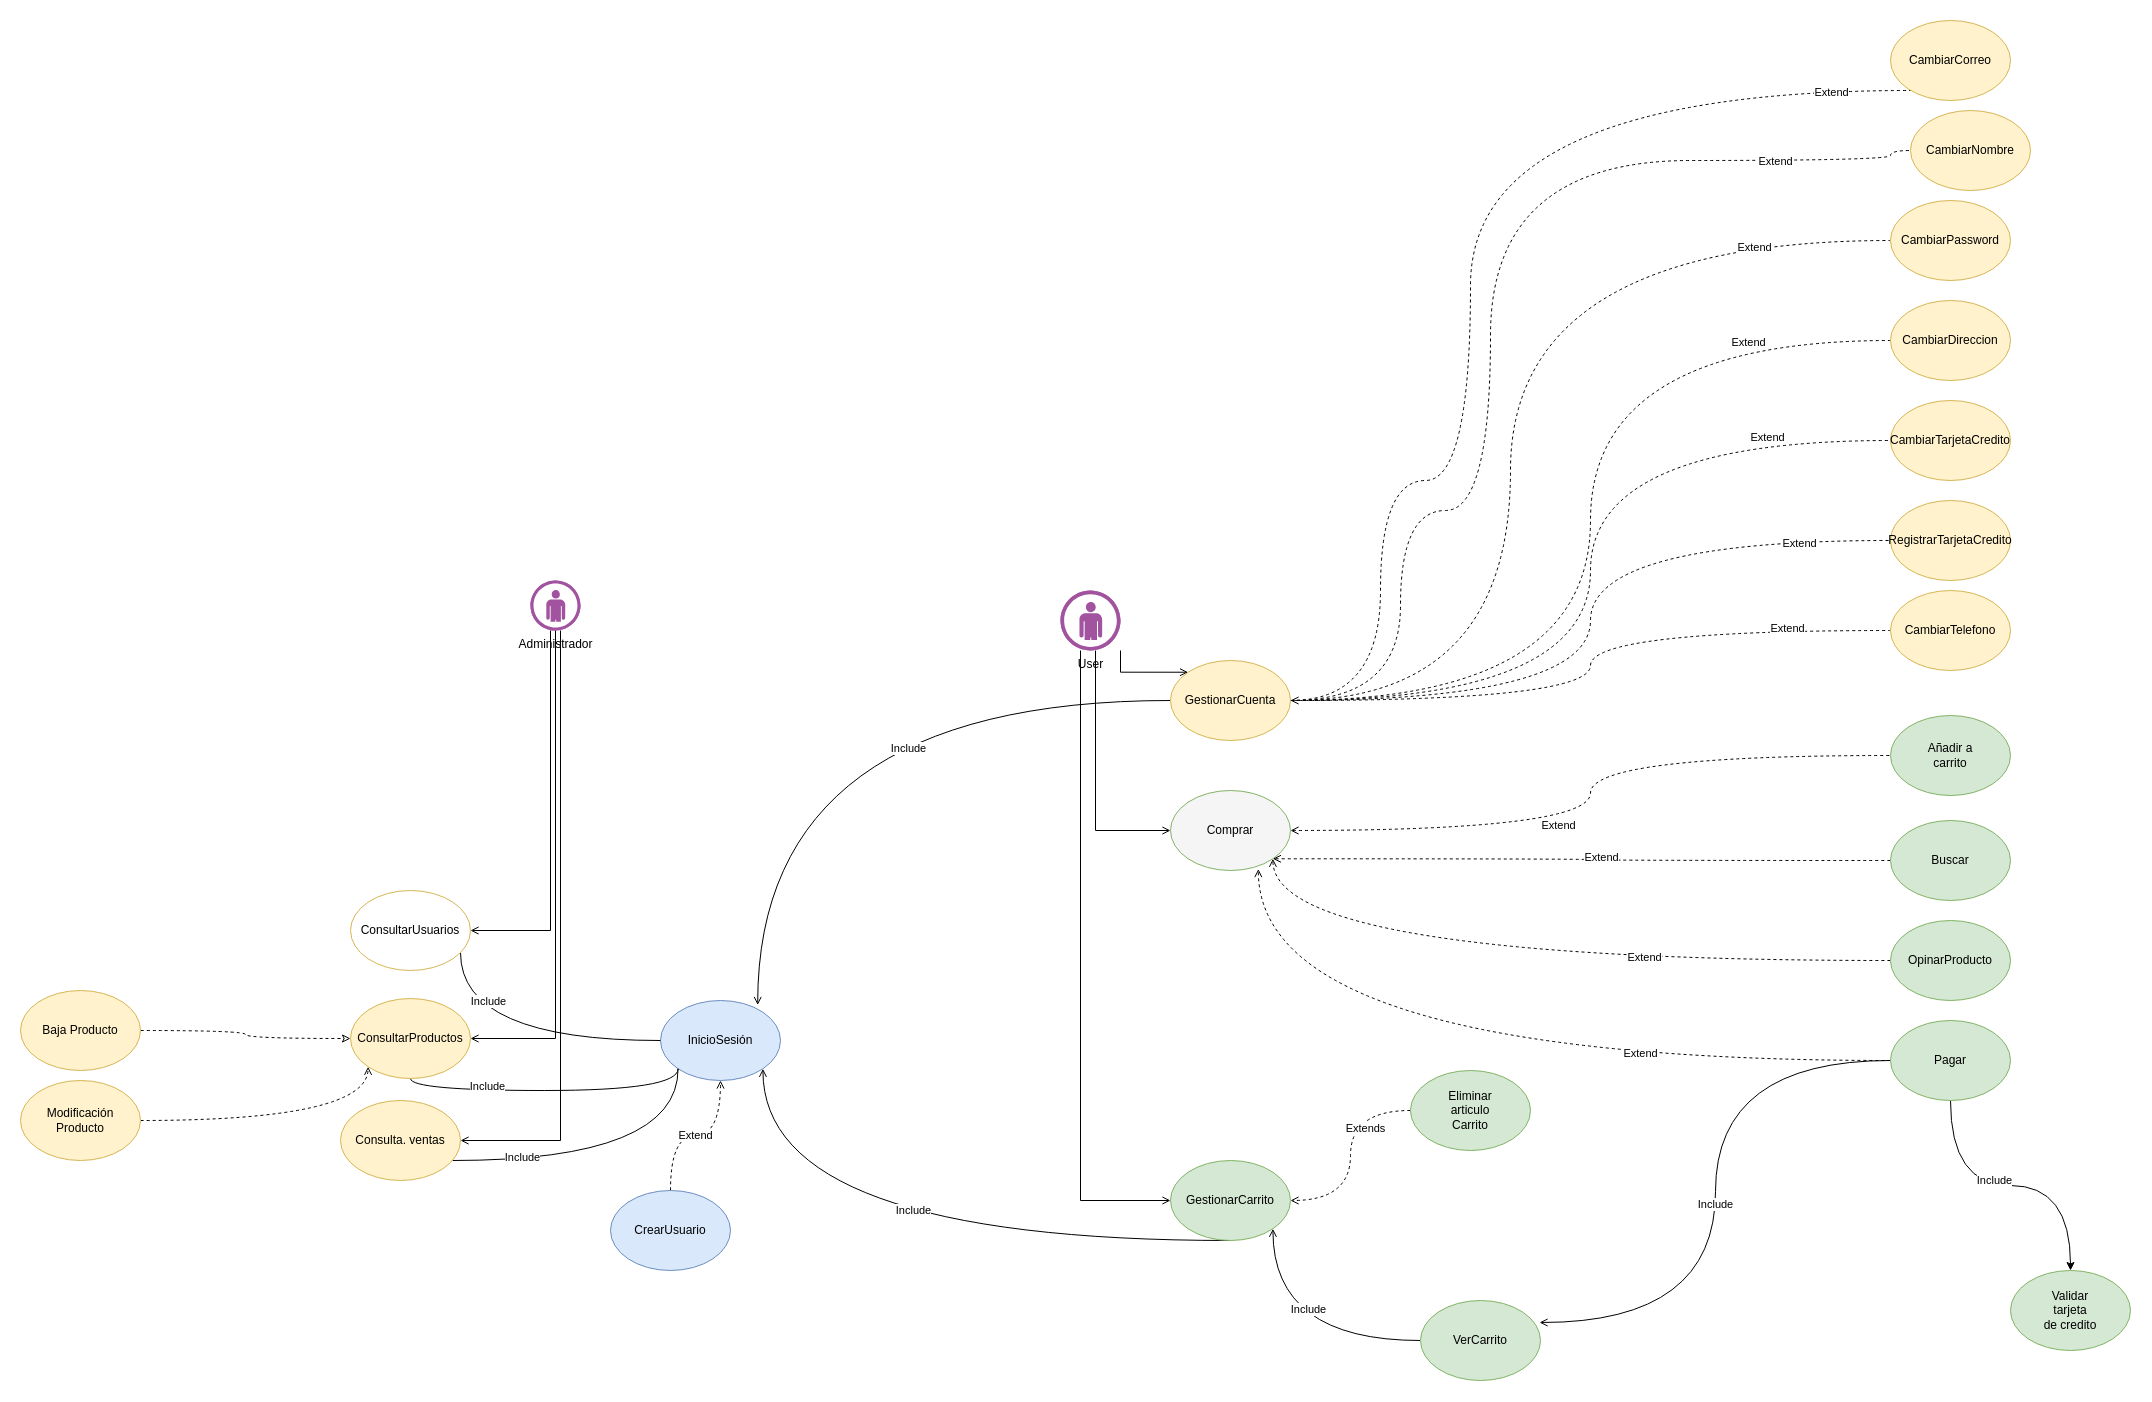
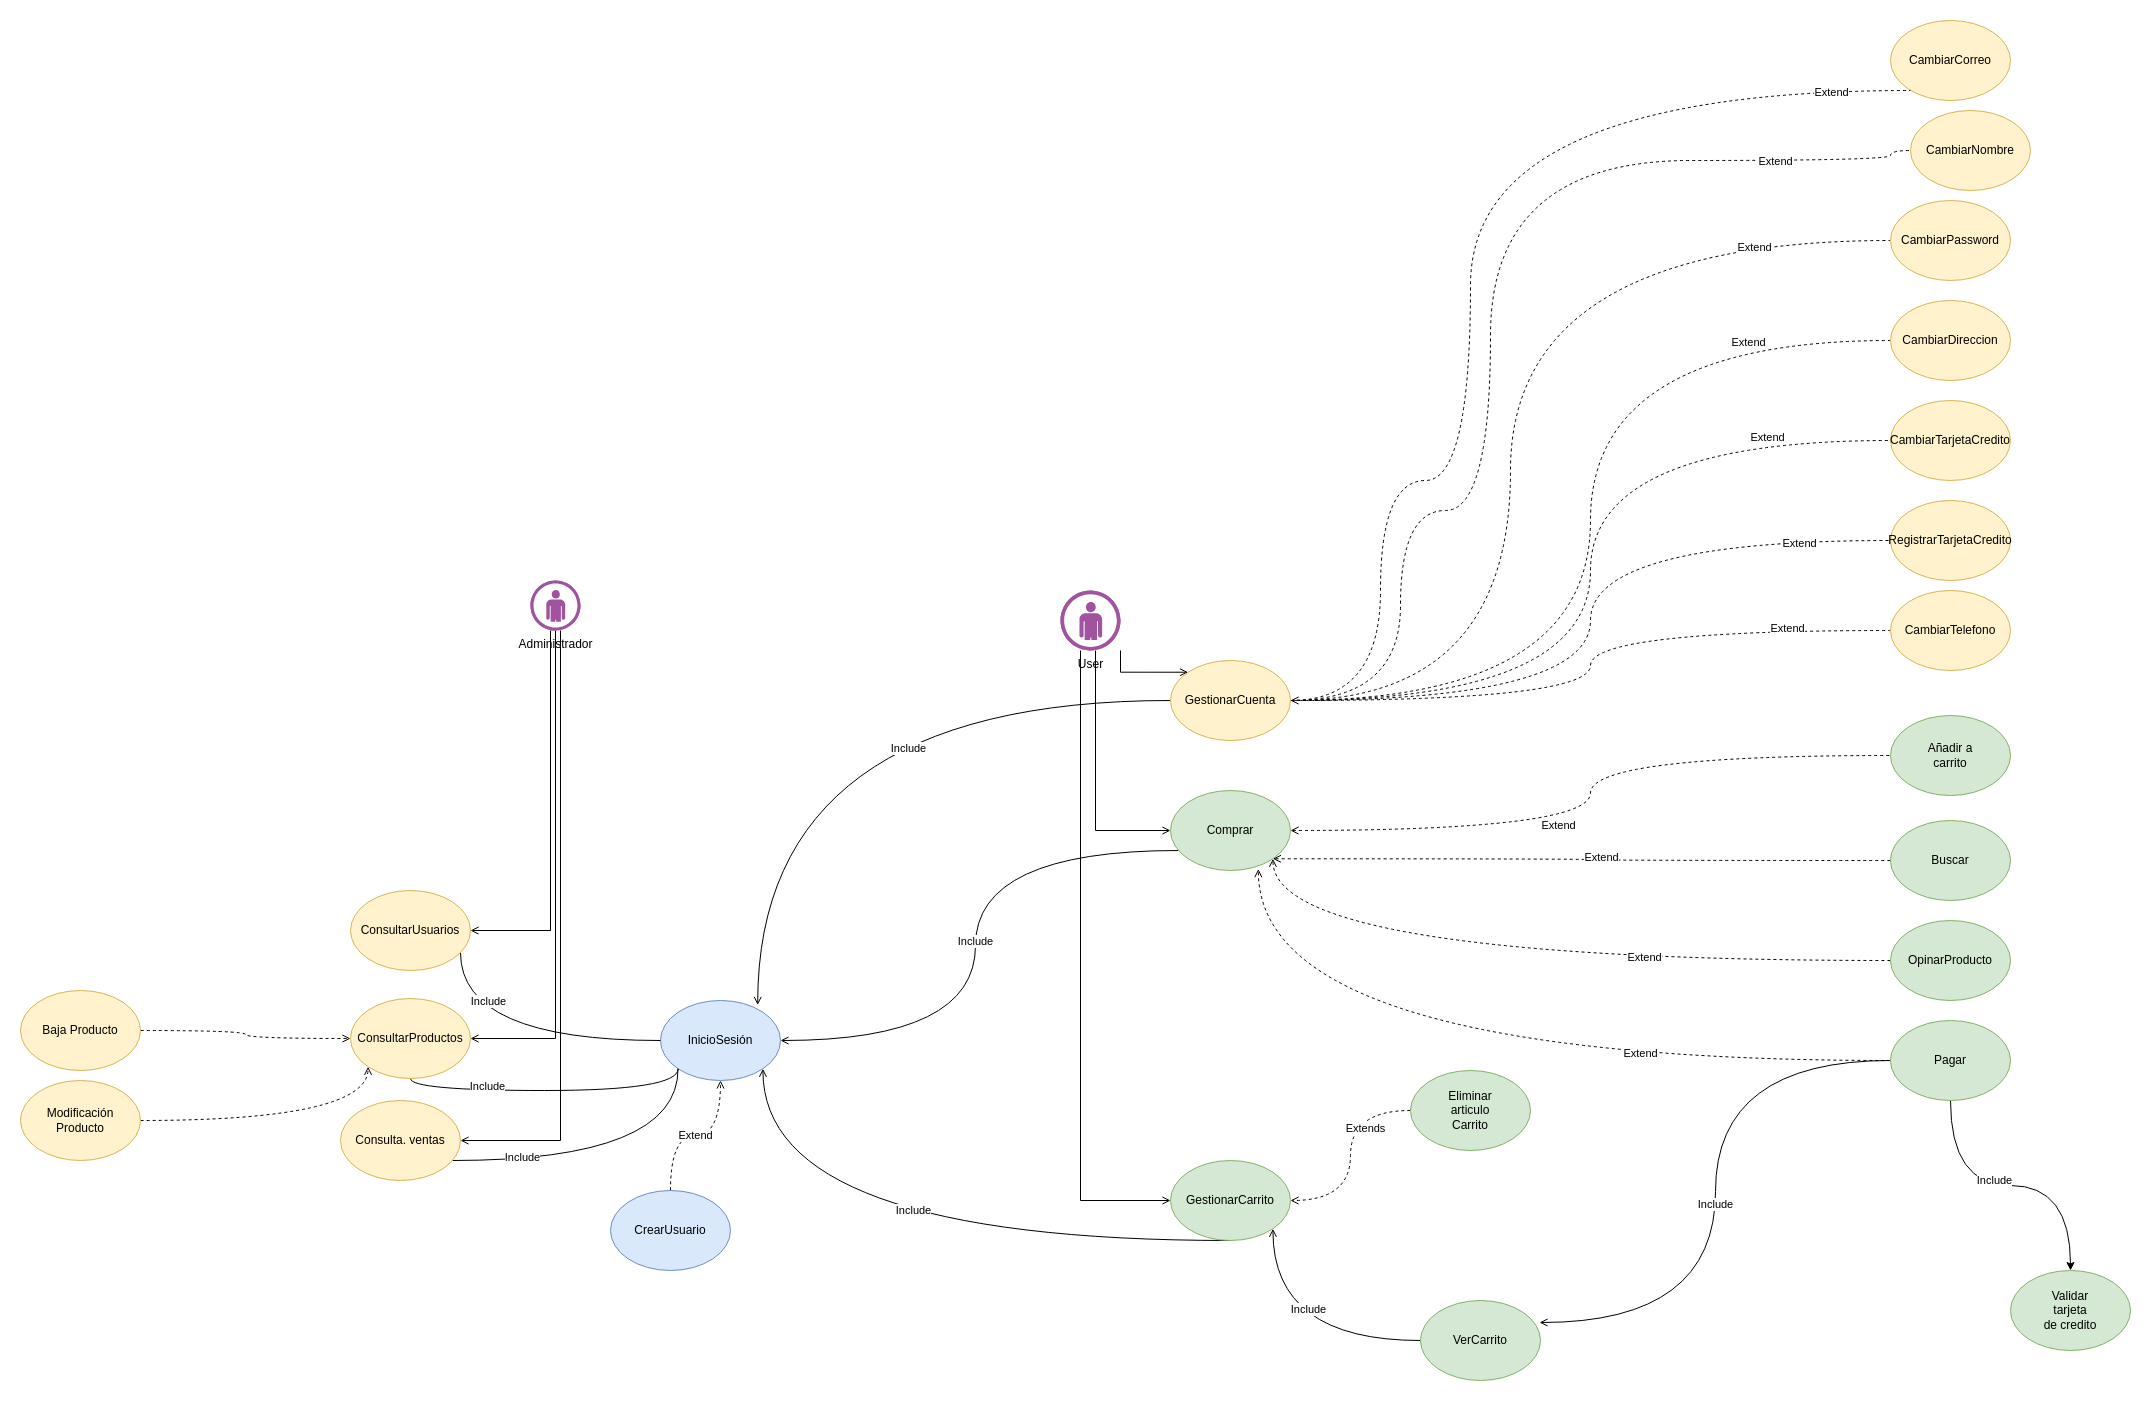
- <mxCell id="21" value="Comprar" style="ellipse;whiteSpace=wrap;html=1;fillColor=#f5f5f5;strokeColor=#82b366;" vertex="1" parent="1"><mxGeometry x="1170" y="790" width="120" height="80" as="geometry" /></mxCell>
+ <mxCell id="21" value="Comprar" style="ellipse;whiteSpace=wrap;html=1;fillColor=#d5e8d4;strokeColor=#82b366;" vertex="1" parent="1"><mxGeometry x="1170" y="790" width="120" height="80" as="geometry" /></mxCell>
- <mxCell id="67" value="ConsultarUsuarios" style="ellipse;whiteSpace=wrap;html=1;fillColor=#ffffff;strokeColor=#d6b656;" vertex="1" parent="1"><mxGeometry x="350" y="890" width="120" height="80" as="geometry" /></mxCell>
+ <mxCell id="67" value="ConsultarUsuarios" style="ellipse;whiteSpace=wrap;html=1;fillColor=#fff2cc;strokeColor=#d6b656;" vertex="1" parent="1"><mxGeometry x="350" y="890" width="120" height="80" as="geometry" /></mxCell>
+ <mxCell id="20" value="Include" style="edgeStyle=orthogonalEdgeStyle;curved=1;orthogonalLoop=1;jettySize=auto;html=1;entryX=1;entryY=0.5;entryDx=0;entryDy=0;startArrow=none;startFill=0;endArrow=open;endFill=0;" edge="1" parent="1" source="21" target="8"><mxGeometry relative="1" as="geometry"><Array as="points"><mxPoint x="975" y="850" /><mxPoint x="975" y="1040" /></Array></mxGeometry></mxCell>
- <mxCell id="74" style="edgeStyle=orthogonalEdgeStyle;curved=1;orthogonalLoop=1;jettySize=auto;html=1;entryX=0;entryY=0.5;entryDx=0;entryDy=0;dashed=1;startArrow=none;startFill=0;endArrow=classic;endFill=0;" edge="1" parent="1" source="75" target="70"><mxGeometry relative="1" as="geometry" /></mxCell>
+ <mxCell id="74" style="edgeStyle=orthogonalEdgeStyle;curved=1;orthogonalLoop=1;jettySize=auto;html=1;entryX=0;entryY=0.5;entryDx=0;entryDy=0;dashed=1;startArrow=none;startFill=0;endArrow=open;endFill=0;" edge="1" parent="1" source="75" target="70"><mxGeometry relative="1" as="geometry" /></mxCell>
